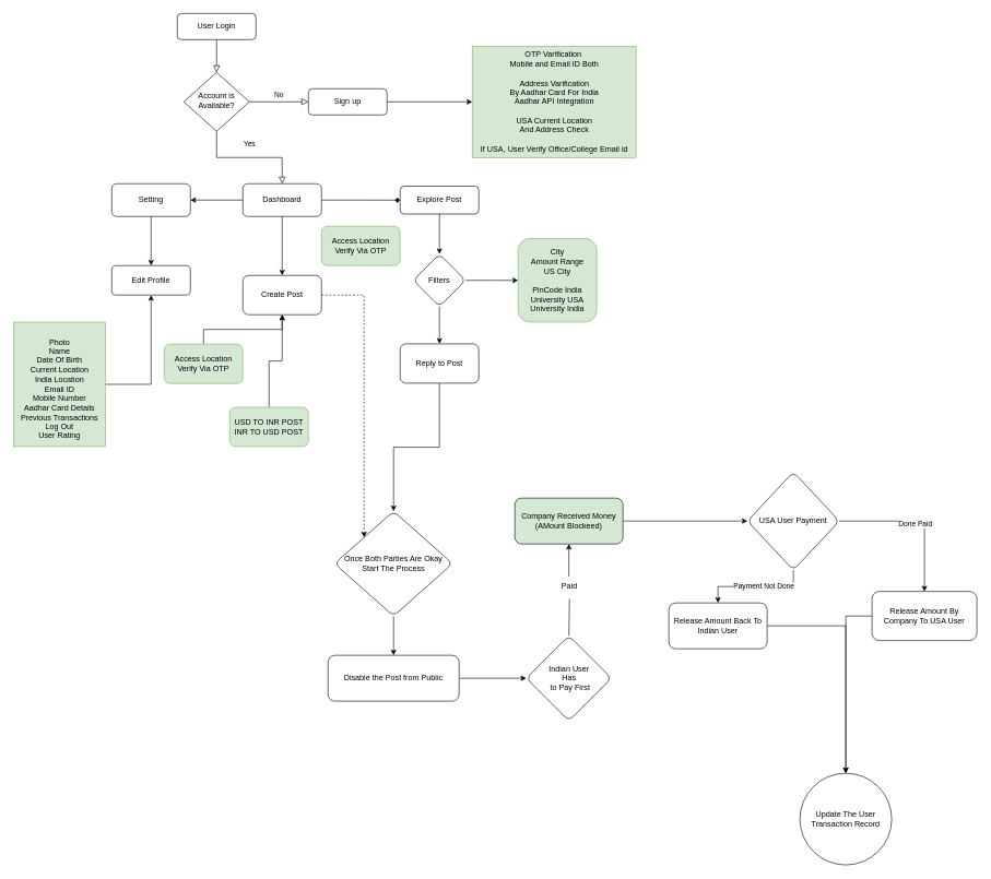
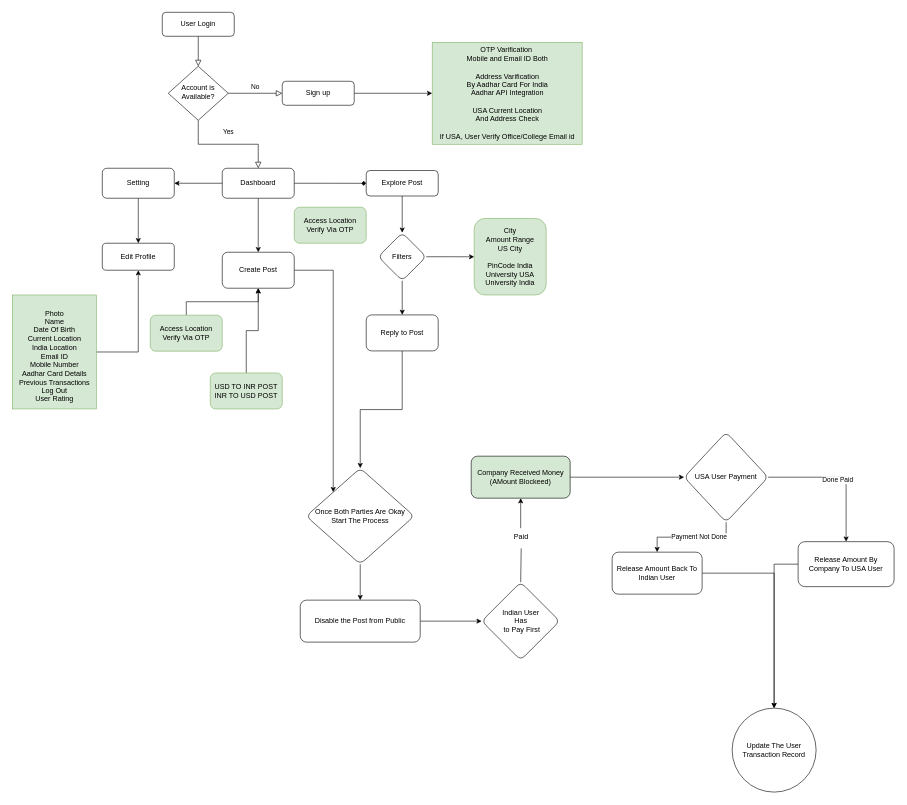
- <mxCell id="25" style="edgeStyle=orthogonalEdgeStyle;rounded=0;orthogonalLoop=1;jettySize=auto;html=1;exitX=1;exitY=0.5;exitDx=0;exitDy=0;entryX=0;entryY=0;entryDx=0;entryDy=0;dashed=1;" edge="1" parent="1" source="26" target="33"><mxGeometry relative="1" as="geometry" /></mxCell>
+ <mxCell id="25" style="edgeStyle=orthogonalEdgeStyle;rounded=0;orthogonalLoop=1;jettySize=auto;html=1;exitX=1;exitY=0.5;exitDx=0;exitDy=0;entryX=0;entryY=0;entryDx=0;entryDy=0;" edge="1" parent="1" source="26" target="33"><mxGeometry relative="1" as="geometry" /></mxCell>
